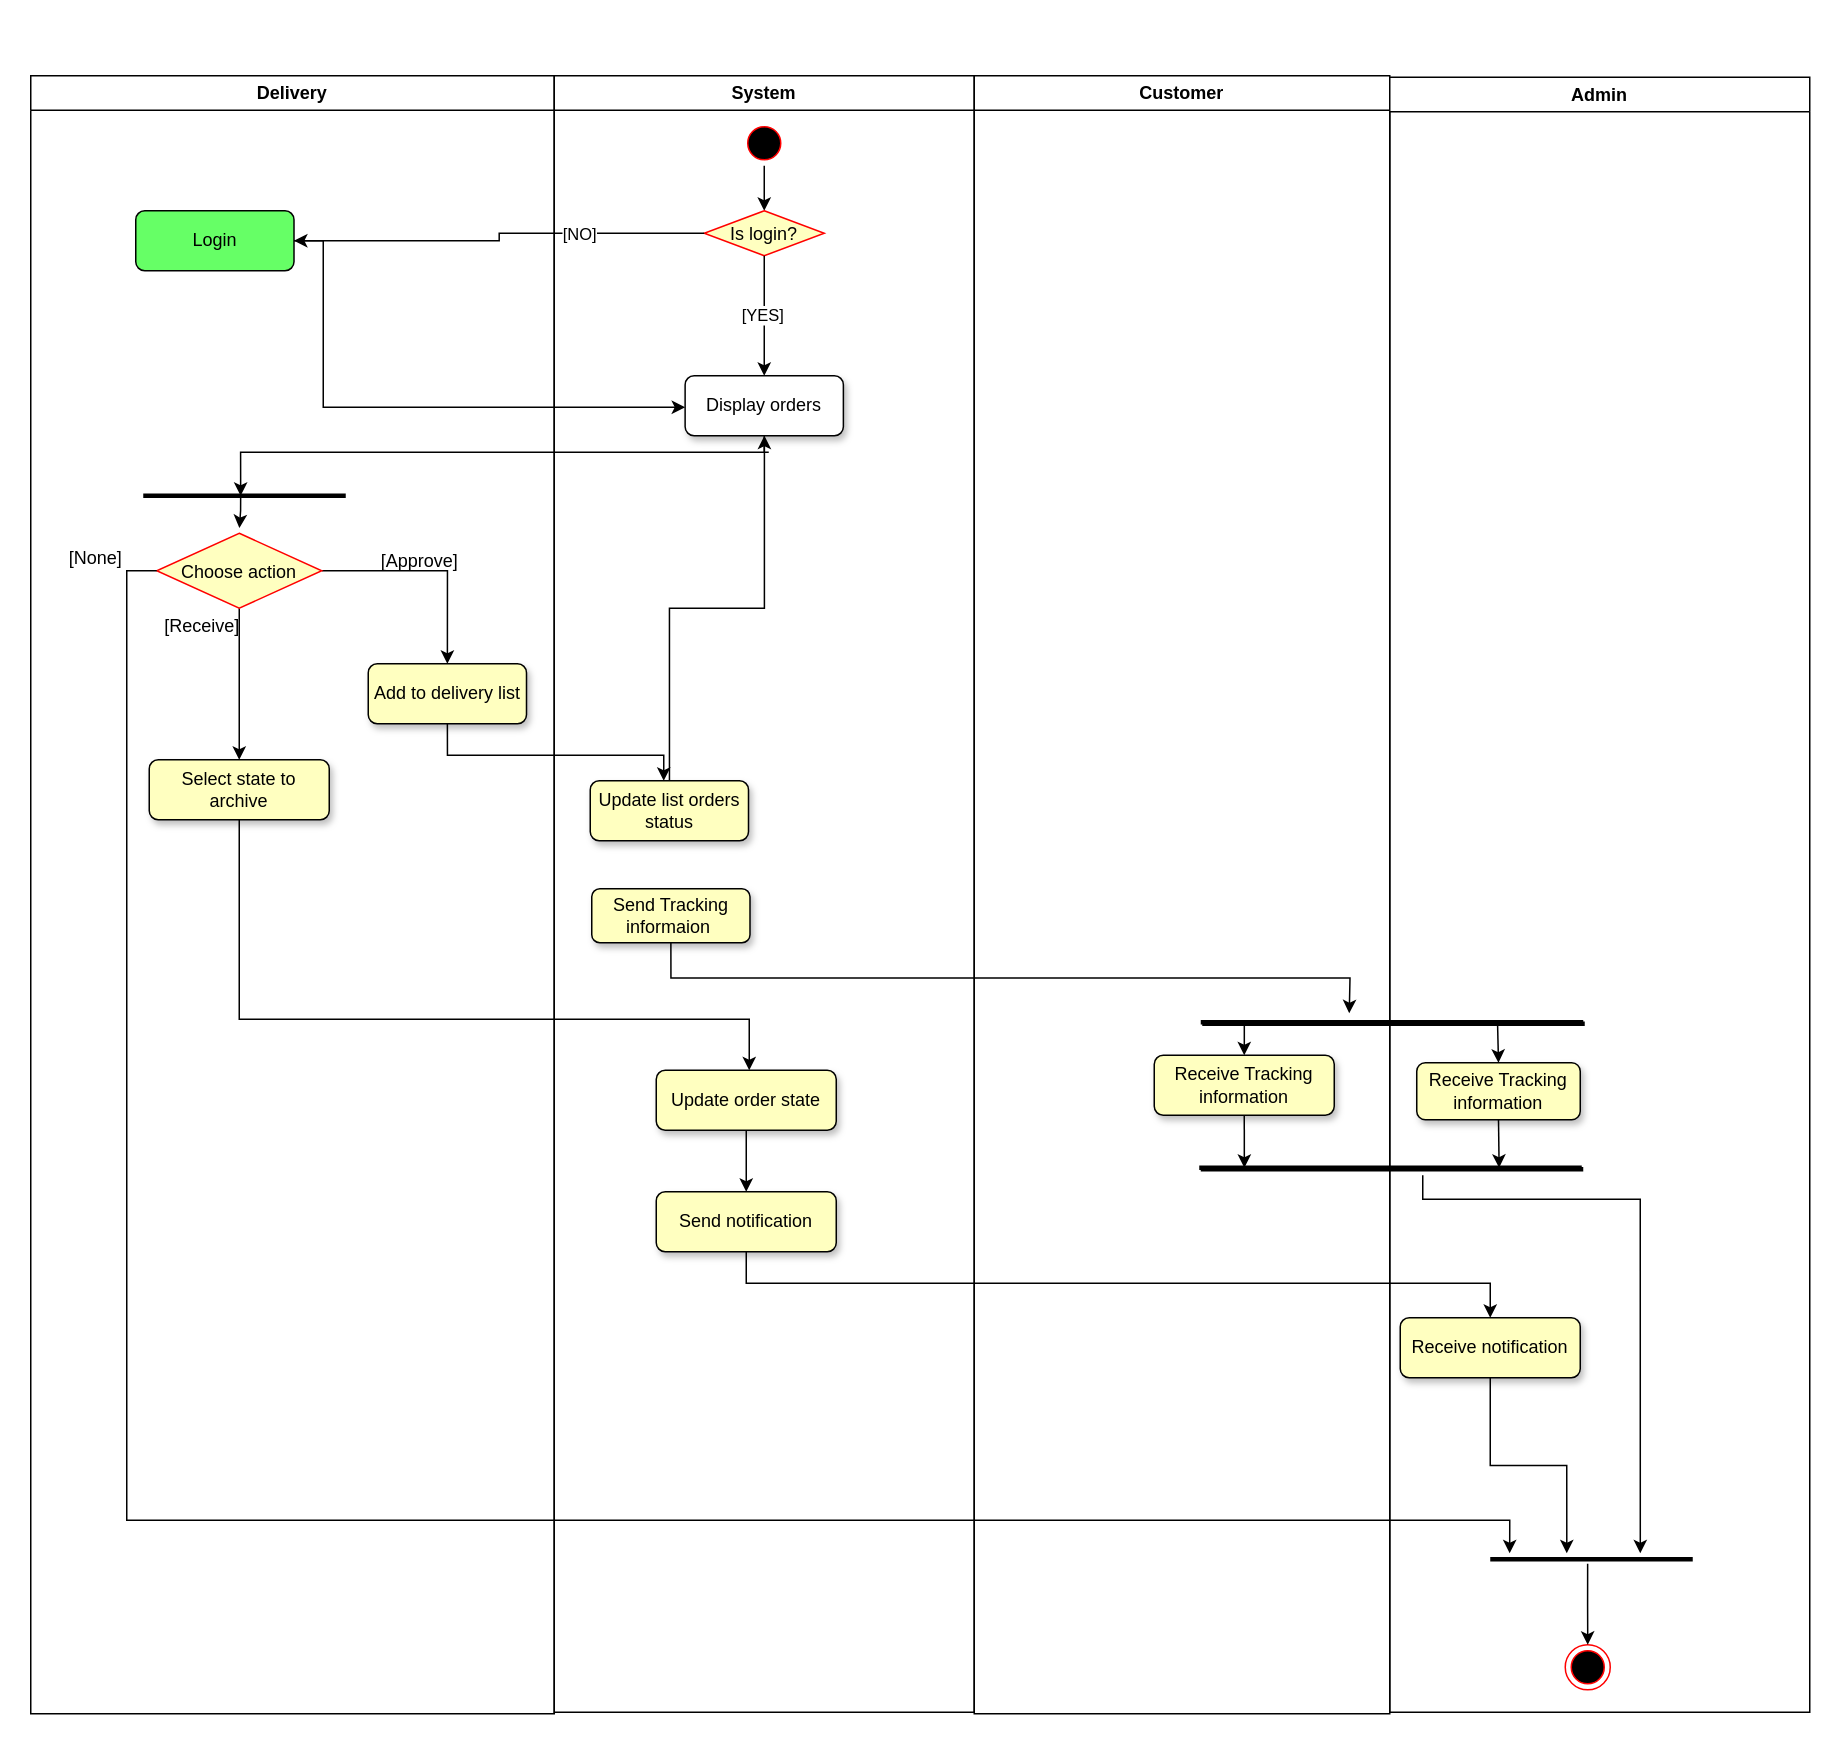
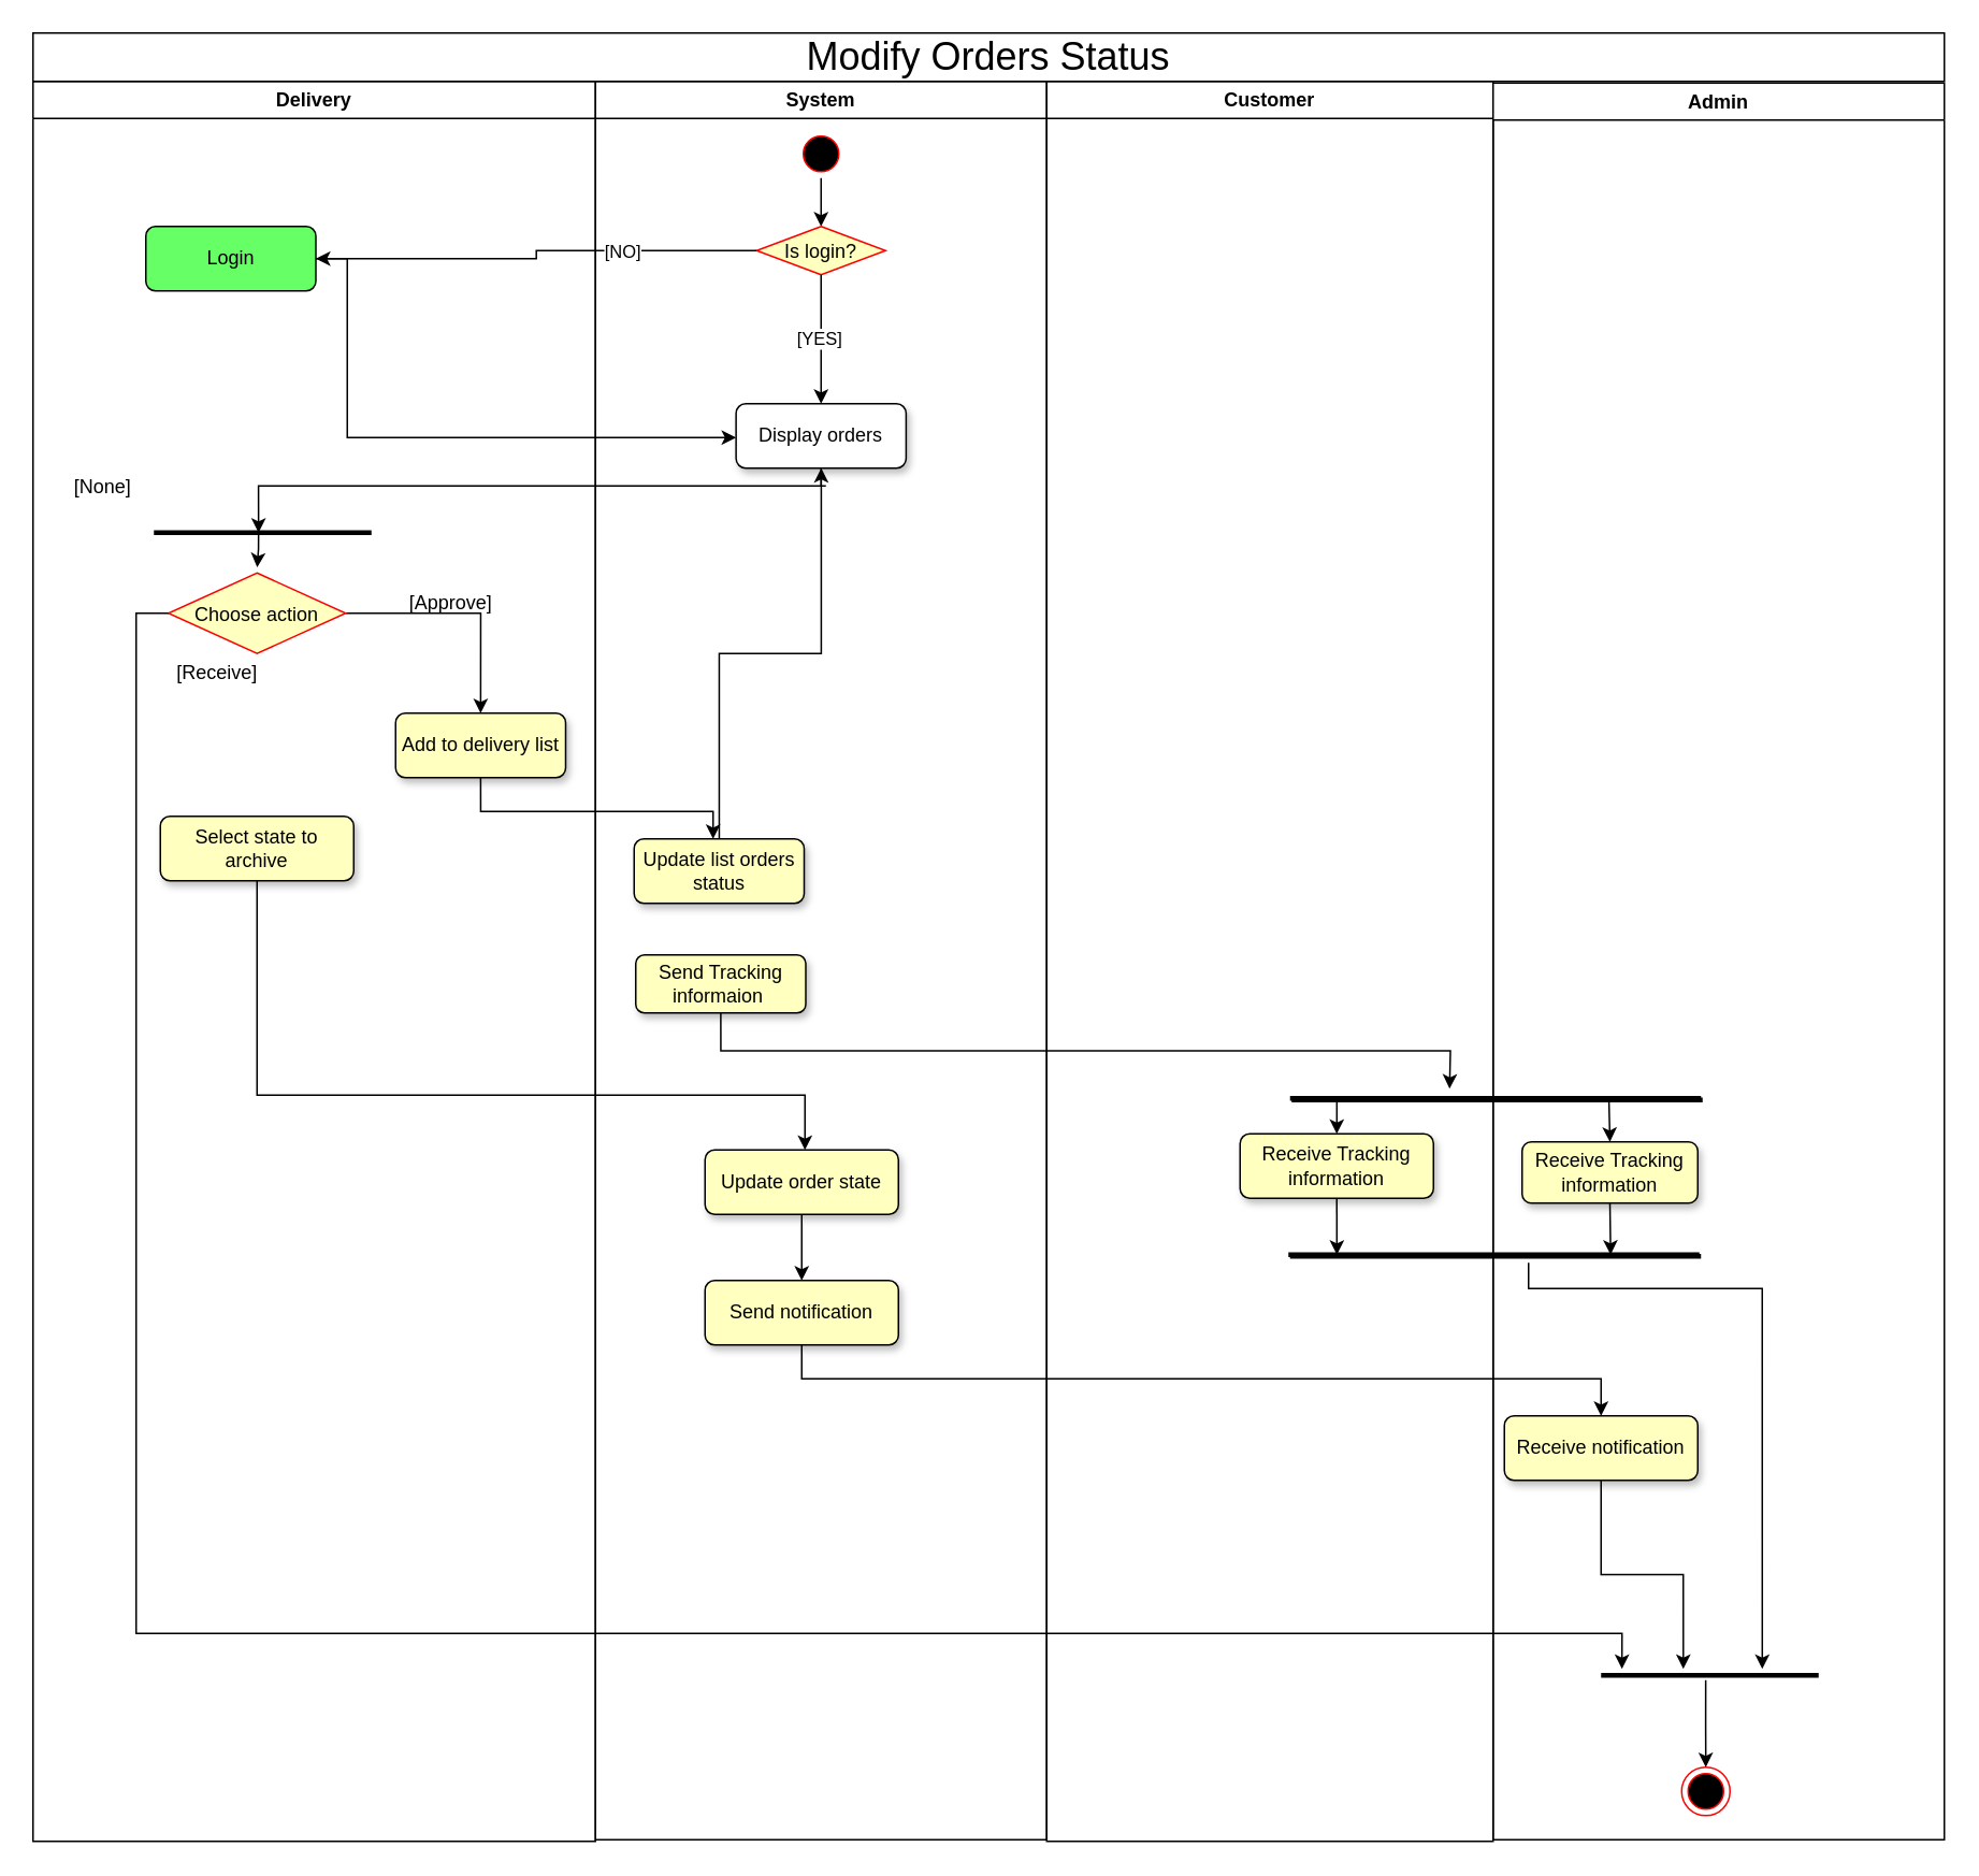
+ <mxCell id="31" value="&lt;span style=&quot;text-align: left;&quot;&gt;&lt;font style=&quot;font-size: 24px;&quot;&gt;Modify Orders Status&lt;/font&gt;&lt;/span&gt;" style="rounded=0;whiteSpace=wrap;html=1;" parent="1" vertex="1"><mxGeometry x="20" y="20" width="1186" height="30" as="geometry" /></mxCell>
- <mxCell id="15" value="[None]" style="text;html=1;align=center;verticalAlign=middle;resizable=0;points=[];autosize=1;strokeColor=none;fillColor=none;" vertex="1" parent="2"><mxGeometry x="16" y="308" width="54" height="27" as="geometry" /></mxCell>
+ <mxCell id="15" value="[None]" style="text;html=1;align=center;verticalAlign=middle;resizable=0;points=[];autosize=1;strokeColor=none;fillColor=none;" vertex="1" parent="2"><mxGeometry x="16" y="238" width="54" height="27" as="geometry" /></mxCell>
- <mxCell id="7" style="edgeStyle=orthogonalEdgeStyle;rounded=0;orthogonalLoop=1;jettySize=auto;html=1;entryX=0.5;entryY=0;entryDx=0;entryDy=0;" edge="1" parent="2" source="8" target="17"><mxGeometry relative="1" as="geometry"><mxPoint x="139" y="447" as="targetPoint" /></mxGeometry></mxCell>
